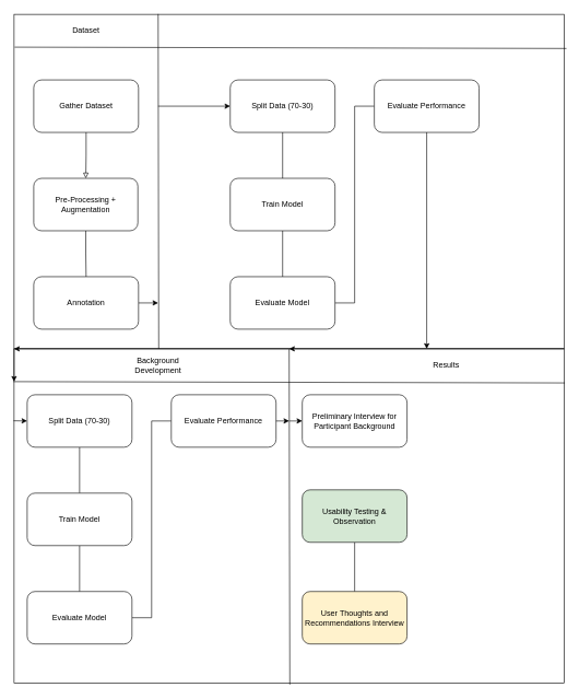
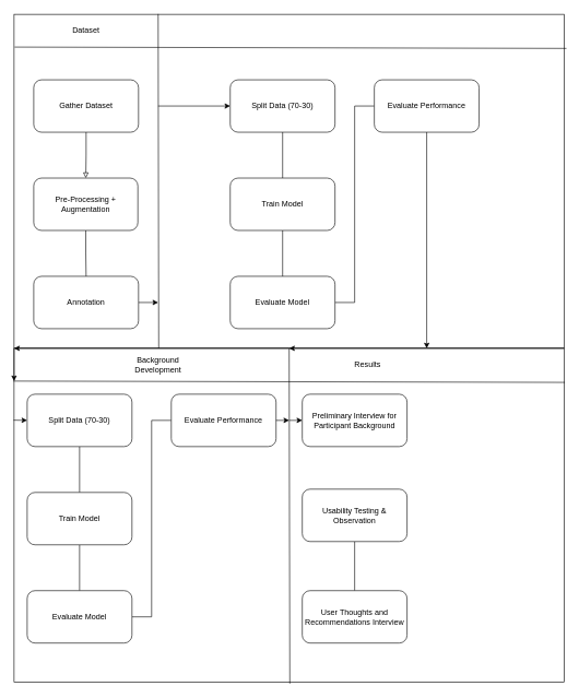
- <mxCell id="32" value="Results" style="text;html=1;strokeColor=none;fillColor=none;align=center;verticalAlign=middle;whiteSpace=wrap;rounded=0;" vertex="1" parent="1"><mxGeometry x="631" y="541" width="100" height="30" as="geometry" /></mxCell>
+ <mxCell id="32" value="Results" style="text;html=1;strokeColor=none;fillColor=none;align=center;verticalAlign=middle;whiteSpace=wrap;rounded=0;" vertex="1" parent="1"><mxGeometry x="511" y="541" width="100" height="30" as="geometry" /></mxCell>
- <mxCell id="30" value="Usability Testing &amp;amp; Observation" style="rounded=1;whiteSpace=wrap;html=1;fillColor=#d5e8d4;" vertex="1" parent="1"><mxGeometry x="461" y="746" width="160" height="80" as="geometry" /></mxCell>
+ <mxCell id="30" value="Usability Testing &amp;amp; Observation" style="rounded=1;whiteSpace=wrap;html=1;" vertex="1" parent="1"><mxGeometry x="461" y="746" width="160" height="80" as="geometry" /></mxCell>
- <mxCell id="31" value="User Thoughts and Recommendations Interview" style="rounded=1;whiteSpace=wrap;html=1;fillColor=#fff2cc;" vertex="1" parent="1"><mxGeometry x="461" y="901" width="160" height="80" as="geometry" /></mxCell>
+ <mxCell id="31" value="User Thoughts and Recommendations Interview" style="rounded=1;whiteSpace=wrap;html=1;" vertex="1" parent="1"><mxGeometry x="461" y="901" width="160" height="80" as="geometry" /></mxCell>
